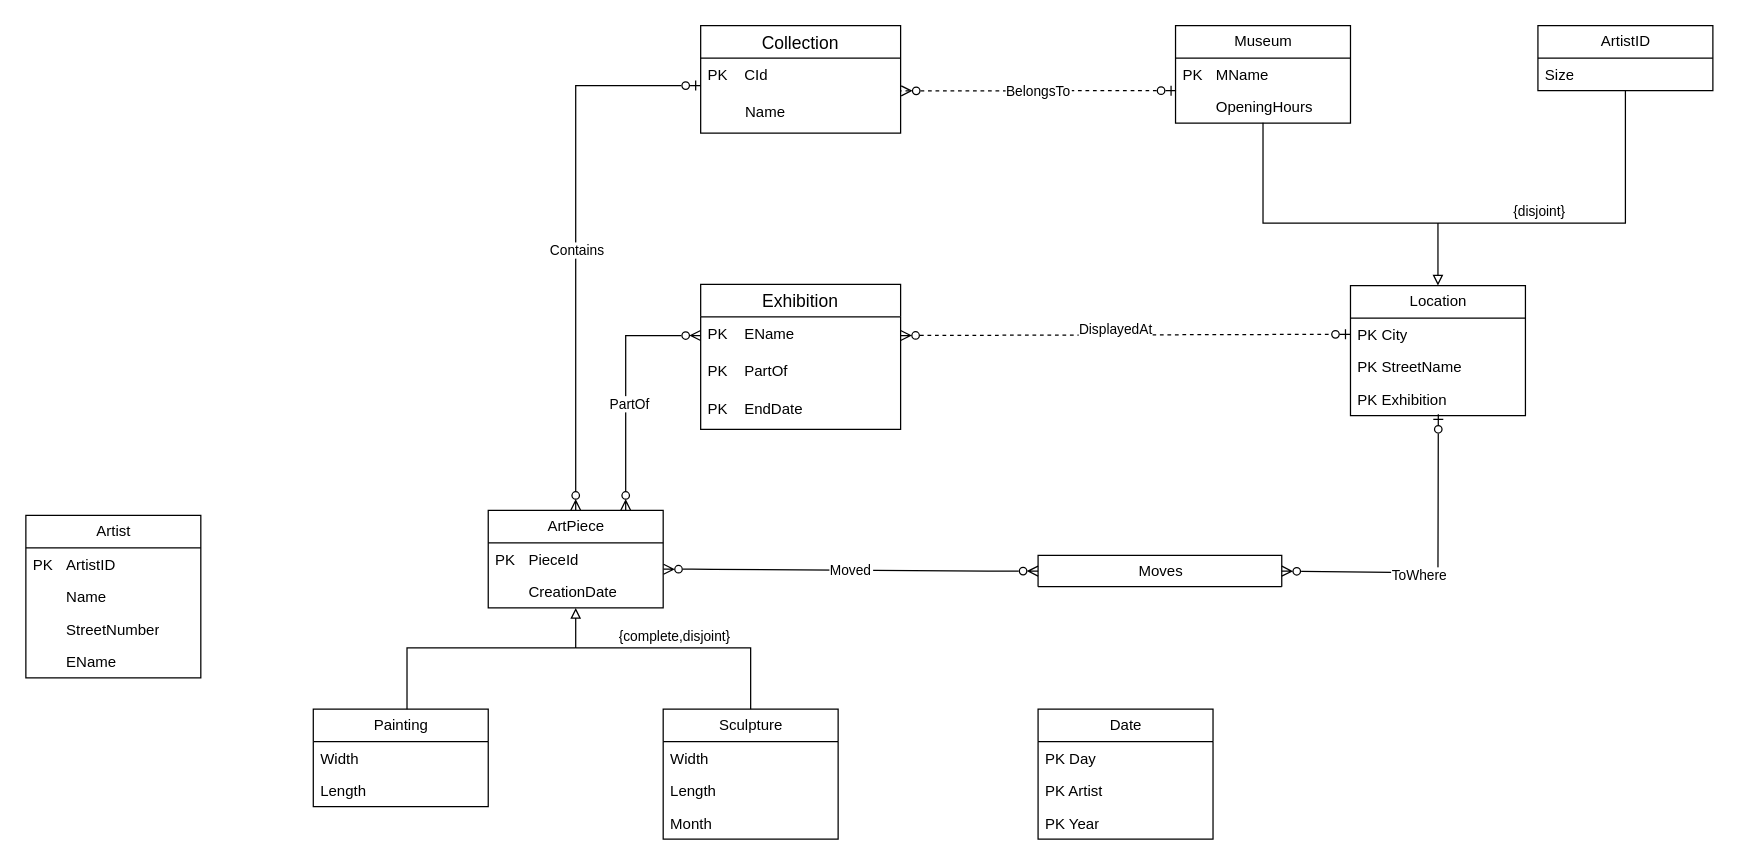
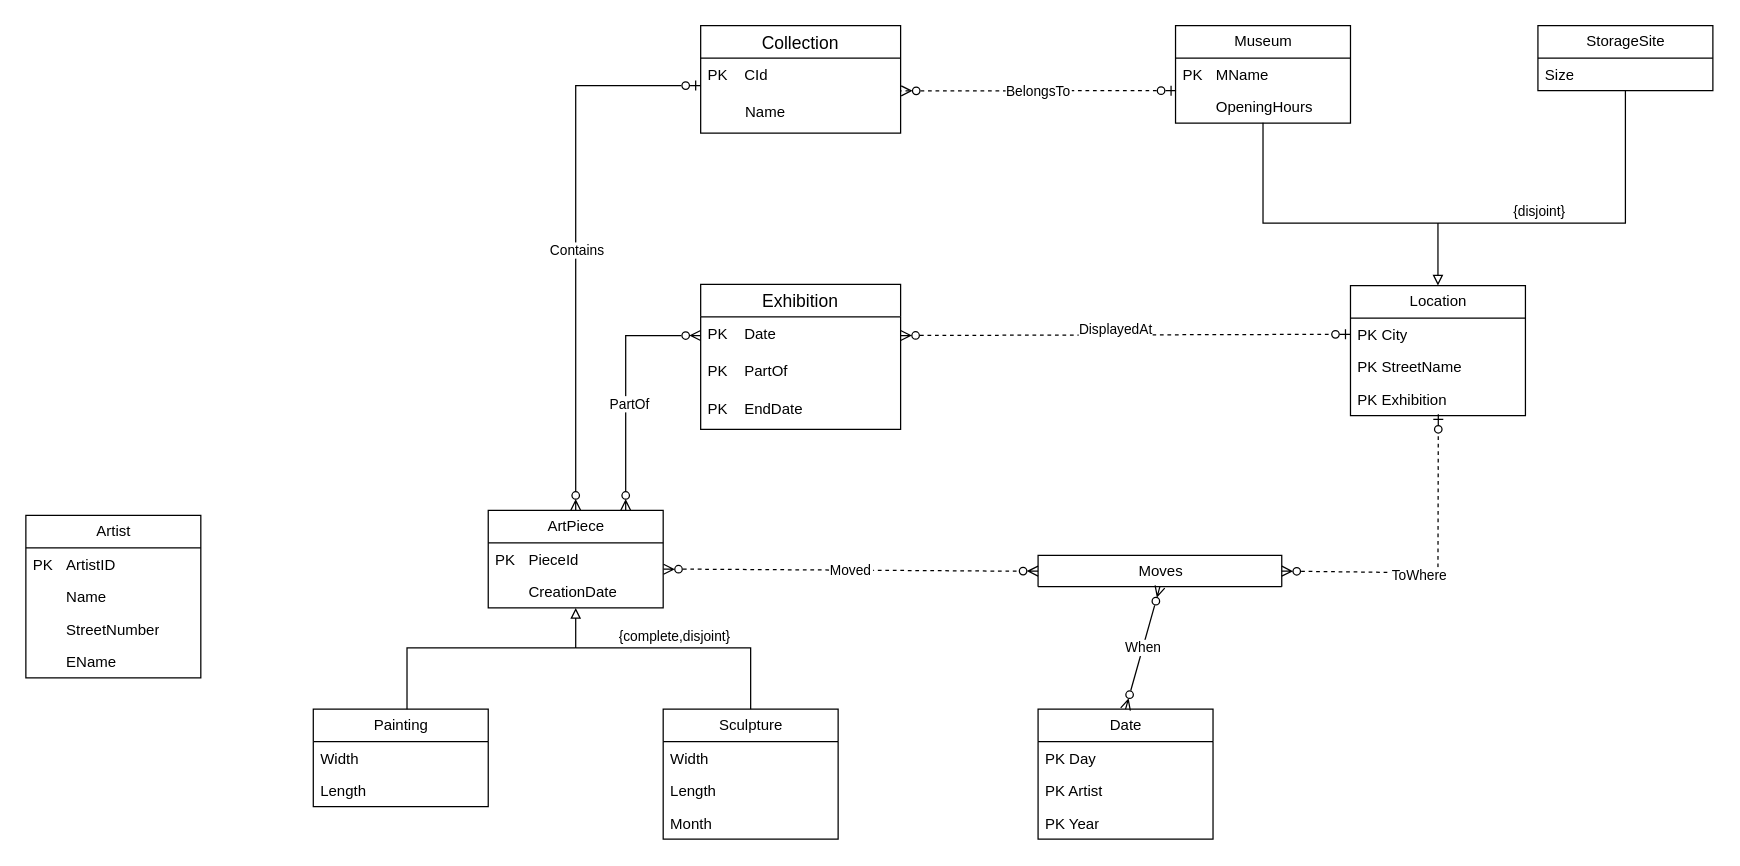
- <mxCell id="38" value="ArtistID" style="swimlane;fontStyle=0;childLayout=stackLayout;horizontal=1;startSize=26;fillColor=none;horizontalStack=0;resizeParent=1;resizeParentMax=0;resizeLast=0;collapsible=1;marginBottom=0;html=1;" parent="1" vertex="1"><mxGeometry x="1230" y="20" width="140" height="52" as="geometry" /></mxCell>
+ <mxCell id="38" value="StorageSite" style="swimlane;fontStyle=0;childLayout=stackLayout;horizontal=1;startSize=26;fillColor=none;horizontalStack=0;resizeParent=1;resizeParentMax=0;resizeLast=0;collapsible=1;marginBottom=0;html=1;" parent="1" vertex="1"><mxGeometry x="1230" y="20" width="140" height="52" as="geometry" /></mxCell>
- <mxCell id="50" value="PK    EName" style="text;strokeColor=none;fillColor=none;spacingLeft=4;spacingRight=4;overflow=hidden;rotatable=0;points=[[0,0.5],[1,0.5]];portConstraint=eastwest;fontSize=12;" parent="49" vertex="1"><mxGeometry y="26" width="160" height="30" as="geometry" /></mxCell>
+ <mxCell id="50" value="PK    Date" style="text;strokeColor=none;fillColor=none;spacingLeft=4;spacingRight=4;overflow=hidden;rotatable=0;points=[[0,0.5],[1,0.5]];portConstraint=eastwest;fontSize=12;" parent="49" vertex="1"><mxGeometry y="26" width="160" height="30" as="geometry" /></mxCell>
- <mxCell id="32" value="" style="endArrow=ERzeroToOne;html=1;rounded=0;exitX=1;exitY=0.5;exitDx=0;exitDy=0;entryX=0.502;entryY=0.962;entryDx=0;entryDy=0;entryPerimeter=0;endFill=0;startArrow=ERzeroToMany;startFill=0;" parent="1" source="21" target="31" edge="1"><mxGeometry width="50" height="50" relative="1" as="geometry"><mxPoint x="1040" y="318" as="sourcePoint" /><mxPoint x="1090" y="268" as="targetPoint" /><Array as="points"><mxPoint x="1150" y="458" /></Array></mxGeometry></mxCell>
+ <mxCell id="32" value="" style="endArrow=ERzeroToOne;html=1;rounded=0;exitX=1;exitY=0.5;exitDx=0;exitDy=0;entryX=0.502;entryY=0.962;entryDx=0;entryDy=0;entryPerimeter=0;endFill=0;startArrow=ERzeroToMany;startFill=0;dashed=1;" parent="1" source="21" target="31" edge="1"><mxGeometry width="50" height="50" relative="1" as="geometry"><mxPoint x="1040" y="318" as="sourcePoint" /><mxPoint x="1090" y="268" as="targetPoint" /><Array as="points"><mxPoint x="1150" y="458" /></Array></mxGeometry></mxCell>
- <mxCell id="22" value="Moved" style="edgeStyle=entityRelationEdgeStyle;endArrow=ERzeroToMany;startArrow=ERzeroToMany;endFill=0;startFill=0;exitX=1.002;exitY=0.808;exitDx=0;exitDy=0;exitPerimeter=0;entryX=0;entryY=0.5;entryDx=0;entryDy=0;" parent="1" source="8" target="21" edge="1"><mxGeometry width="100" height="100" relative="1" as="geometry"><mxPoint x="530" y="446" as="sourcePoint" /><mxPoint x="830" y="456" as="targetPoint" /></mxGeometry></mxCell>
+ <mxCell id="22" value="Moved" style="edgeStyle=entityRelationEdgeStyle;endArrow=ERzeroToMany;startArrow=ERzeroToMany;endFill=0;startFill=0;exitX=1.002;exitY=0.808;exitDx=0;exitDy=0;exitPerimeter=0;entryX=0;entryY=0.5;entryDx=0;entryDy=0;dashed=1;" parent="1" source="8" target="21" edge="1"><mxGeometry width="100" height="100" relative="1" as="geometry"><mxPoint x="530" y="446" as="sourcePoint" /><mxPoint x="830" y="456" as="targetPoint" /></mxGeometry></mxCell>
+ <mxCell id="27" value="When" style="endArrow=ERzeroToMany;html=1;rounded=0;entryX=0.5;entryY=1;entryDx=0;entryDy=0;exitX=0.5;exitY=0;exitDx=0;exitDy=0;endFill=0;startArrow=ERzeroToMany;startFill=0;" parent="1" source="23" target="21" edge="1"><mxGeometry width="50" height="50" relative="1" as="geometry"><mxPoint x="680" y="518" as="sourcePoint" /><mxPoint x="900" y="469.312" as="targetPoint" /></mxGeometry></mxCell>
